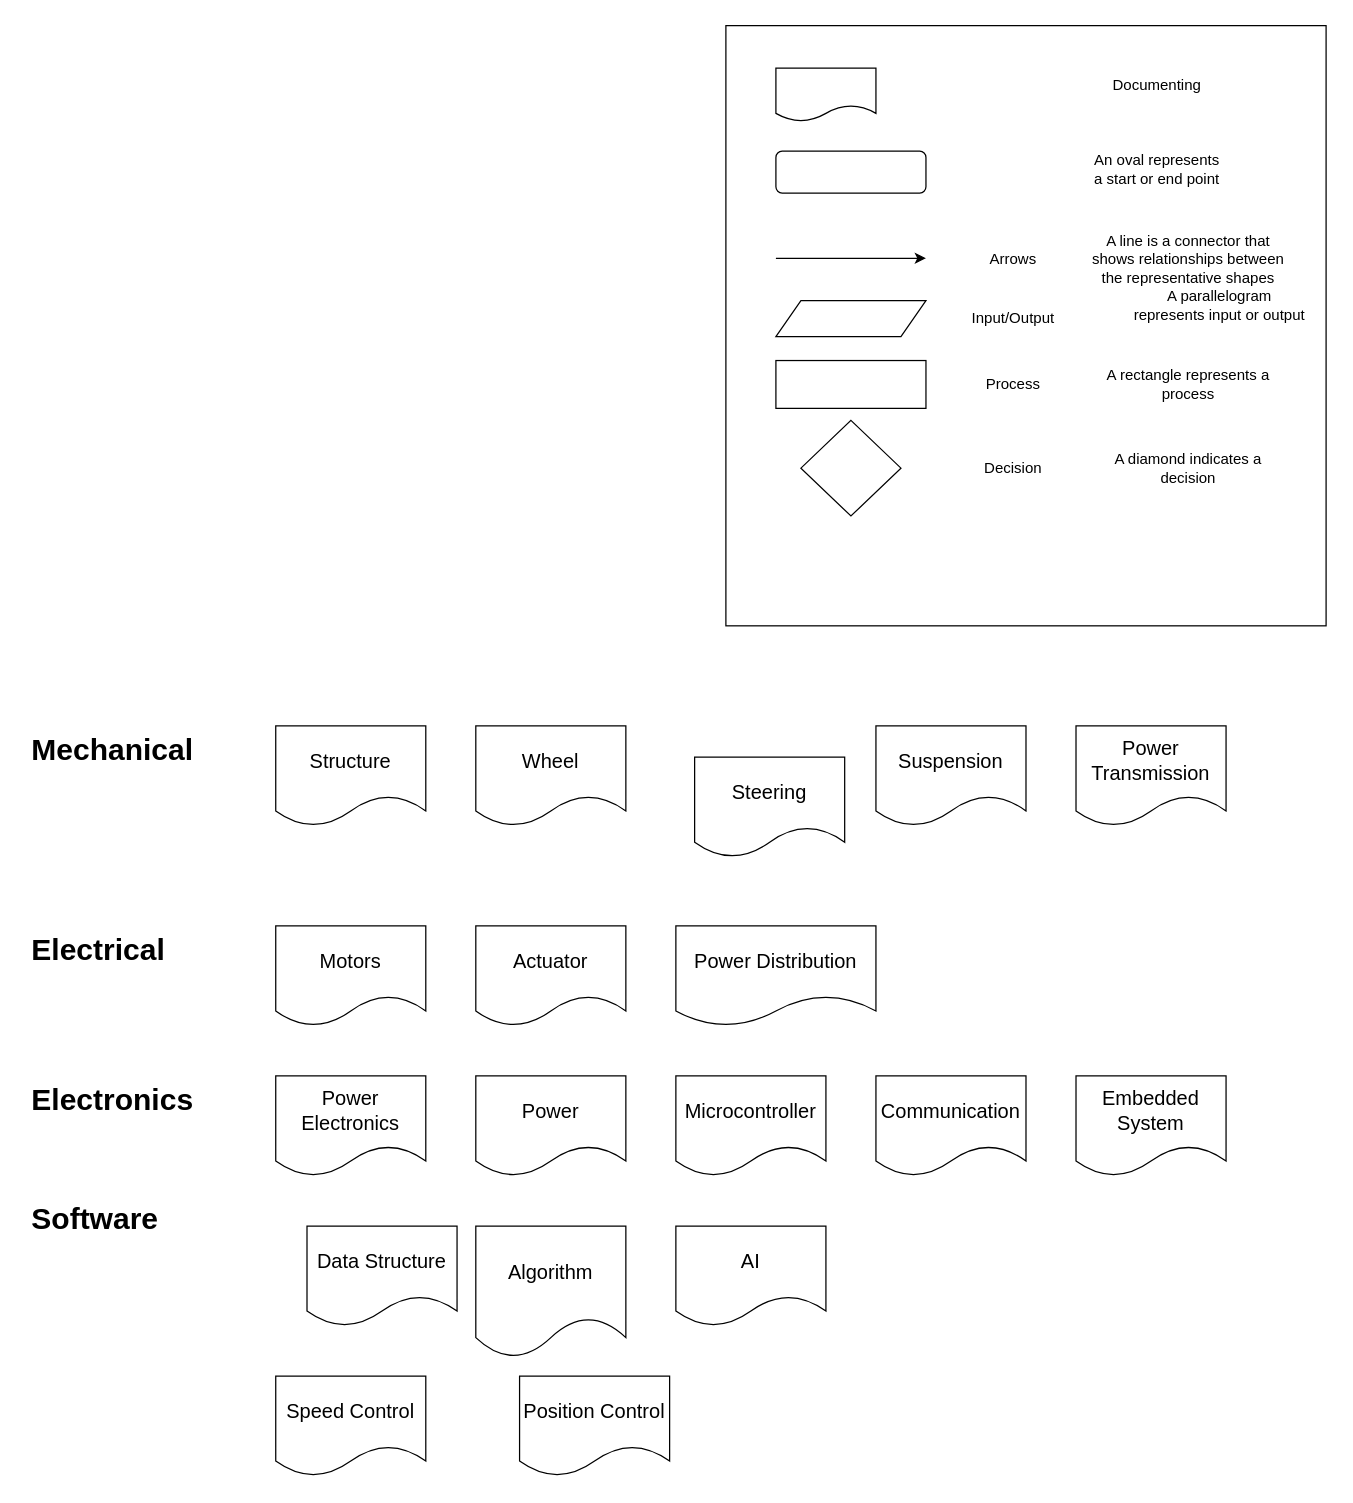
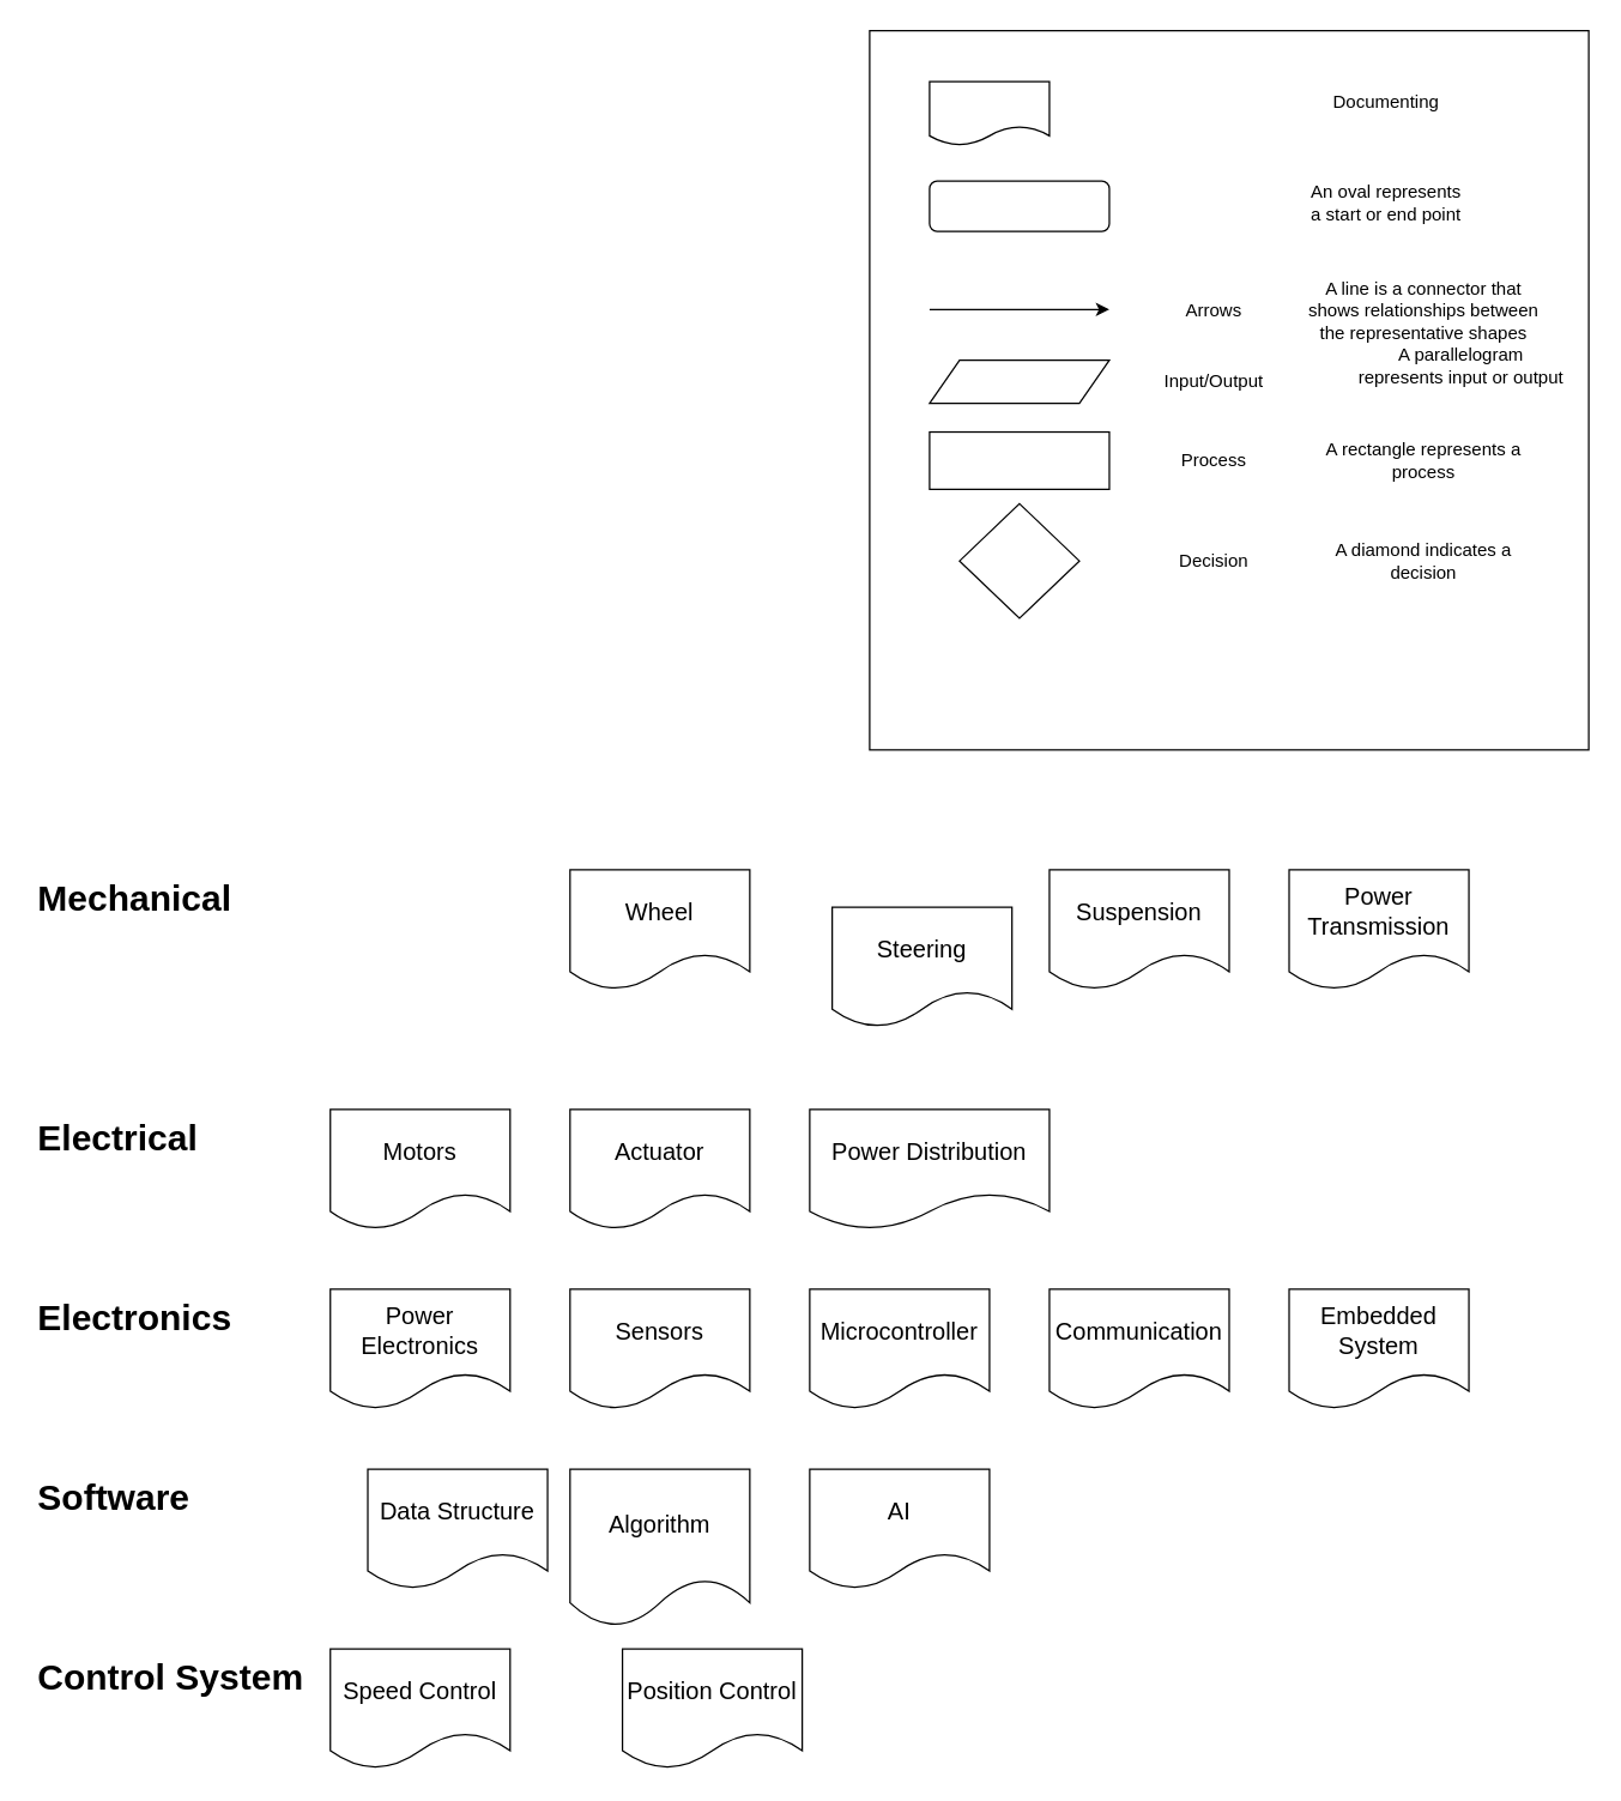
- <mxCell id="21" value="&lt;font size=&quot;3&quot;&gt;Structure&lt;br&gt;&lt;/font&gt;" style="shape=document;whiteSpace=wrap;html=1;boundedLbl=1;" vertex="1" parent="1"><mxGeometry x="220" y="580" width="120" height="80" as="geometry" /></mxCell>
- <mxCell id="32" value="&lt;font size=&quot;3&quot;&gt;Power&lt;/font&gt;" style="shape=document;whiteSpace=wrap;html=1;boundedLbl=1;" vertex="1" parent="1"><mxGeometry x="380" y="860" width="120" height="80" as="geometry" /></mxCell>
+ <mxCell id="32" value="&lt;font size=&quot;3&quot;&gt;Sensors&lt;/font&gt;" style="shape=document;whiteSpace=wrap;html=1;boundedLbl=1;" vertex="1" parent="1"><mxGeometry x="380" y="860" width="120" height="80" as="geometry" /></mxCell>
- <mxCell id="37" value="&lt;h1&gt;Software&lt;br&gt;&lt;/h1&gt;&lt;p&gt;&lt;br&gt;&lt;/p&gt;" style="text;html=1;strokeColor=none;fillColor=none;spacing=5;spacingTop=-20;whiteSpace=wrap;overflow=hidden;rounded=0;" vertex="1" parent="1"><mxGeometry x="20" y="955" width="190" height="40" as="geometry" /></mxCell>
+ <mxCell id="37" value="&lt;h1&gt;Software&lt;br&gt;&lt;/h1&gt;&lt;p&gt;&lt;br&gt;&lt;/p&gt;" style="text;html=1;strokeColor=none;fillColor=none;spacing=5;spacingTop=-20;whiteSpace=wrap;overflow=hidden;rounded=0;" vertex="1" parent="1"><mxGeometry x="20" y="980" width="190" height="40" as="geometry" /></mxCell>
+ <mxCell id="41" value="&lt;h1&gt;Control System&lt;br&gt;&lt;/h1&gt;&lt;p&gt;&lt;br&gt;&lt;/p&gt;" style="text;html=1;strokeColor=none;fillColor=none;spacing=5;spacingTop=-20;whiteSpace=wrap;overflow=hidden;rounded=0;" vertex="1" parent="1"><mxGeometry x="20" y="1100" width="190" height="40" as="geometry" /></mxCell>
